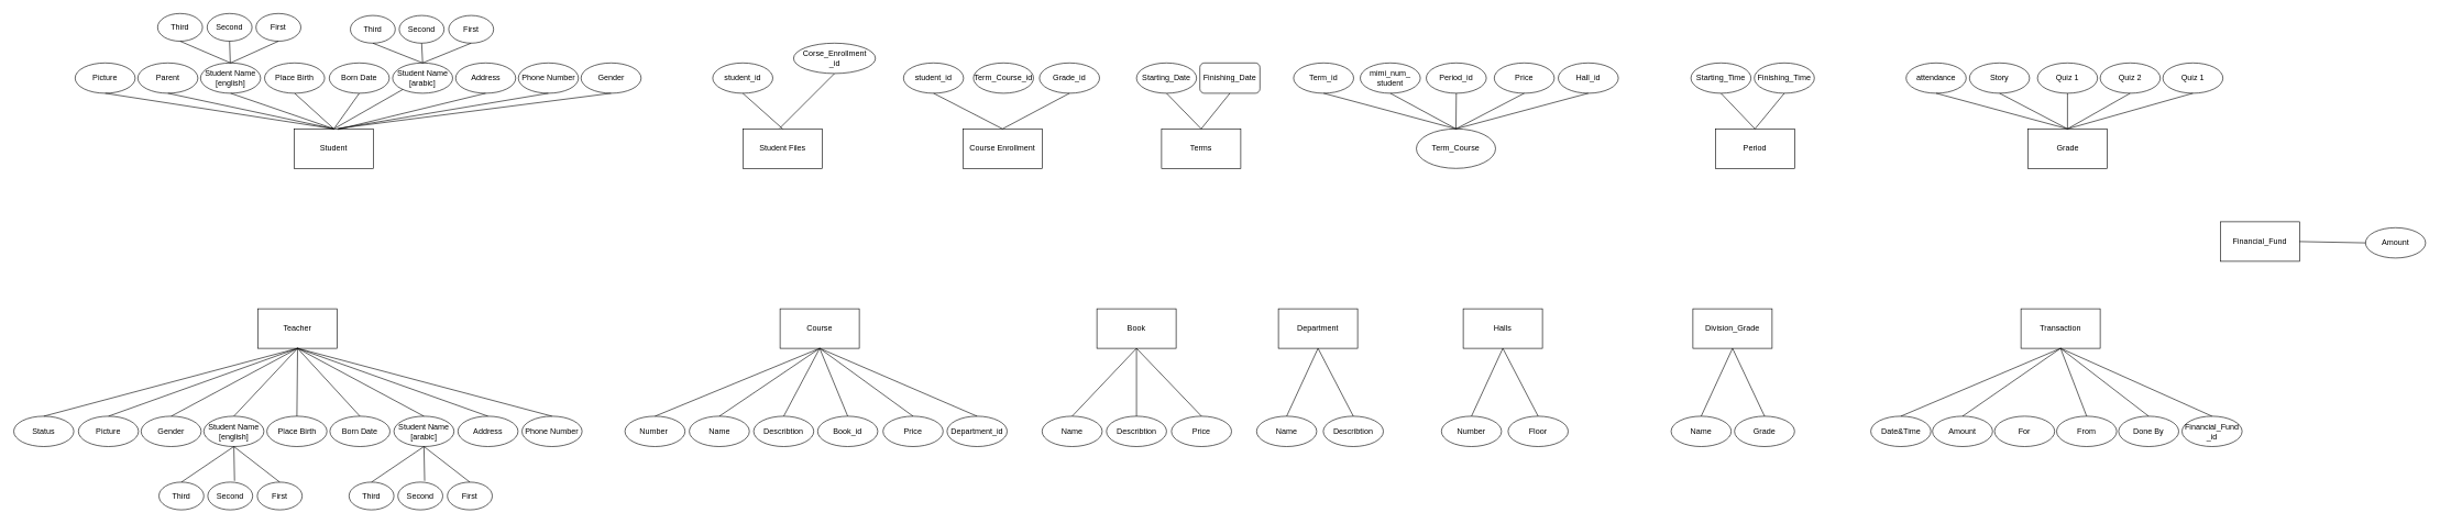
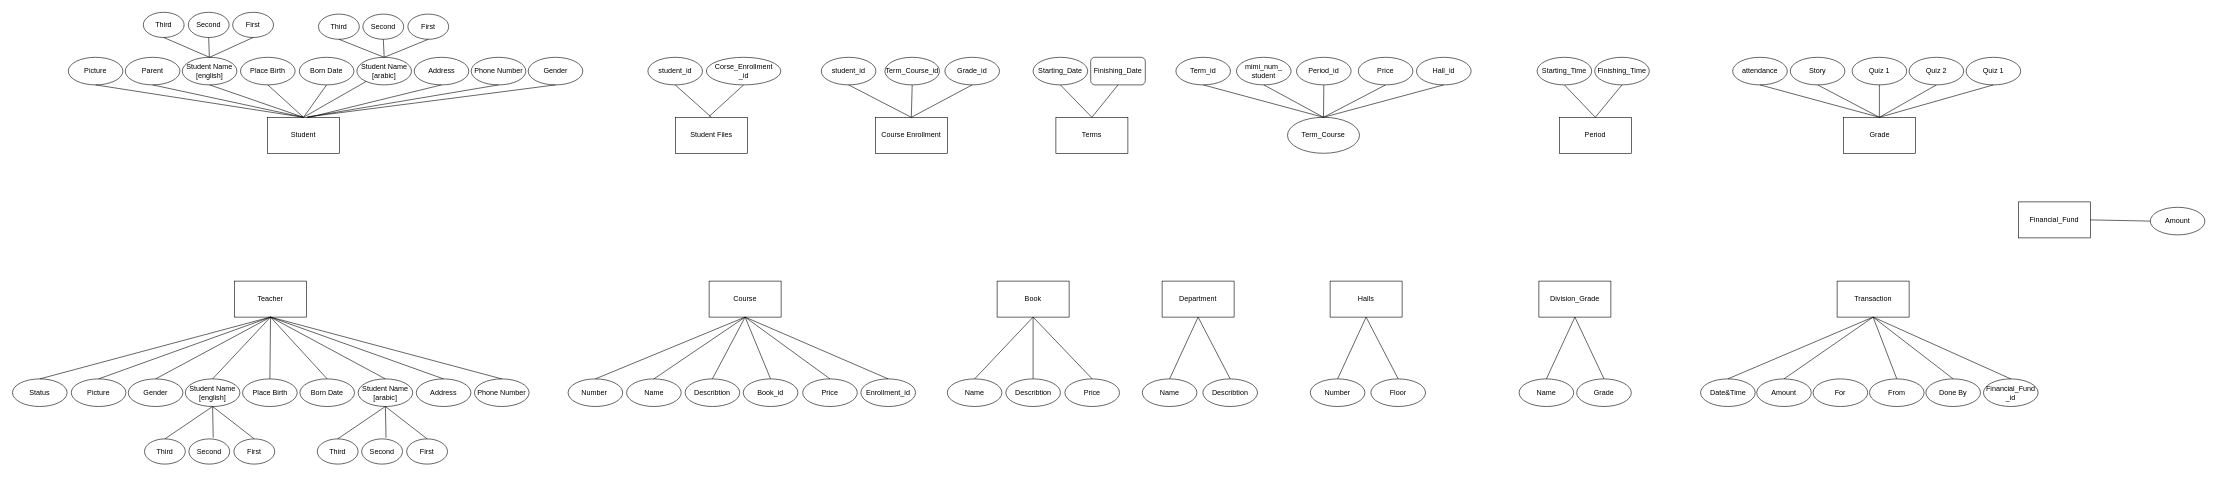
- <mxCell id="89" value="Corse_Enrollment&lt;div&gt;_id&lt;/div&gt;" style="ellipse;whiteSpace=wrap;html=1;" parent="1" vertex="1"><mxGeometry x="1201.5" y="65" width="124" height="46" as="geometry" /></mxCell>
+ <mxCell id="89" value="Corse_Enrollment&lt;div&gt;_id&lt;/div&gt;" style="ellipse;whiteSpace=wrap;html=1;" parent="1" vertex="1"><mxGeometry x="1176.5" y="95" width="124" height="46" as="geometry" /></mxCell>
+ <mxCell id="122" value="" style="endArrow=none;html=1;rounded=0;entryX=0.5;entryY=0;entryDx=0;entryDy=0;exitX=0.5;exitY=1;exitDx=0;exitDy=0;" edge="1" parent="1" source="106" target="92"><mxGeometry width="50" height="50" relative="1" as="geometry"><mxPoint x="1884" y="425" as="sourcePoint" /><mxPoint x="1934" y="375" as="targetPoint" /></mxGeometry></mxCell>
- <mxCell id="85" value="Department_id" style="ellipse;whiteSpace=wrap;html=1;" parent="1" vertex="1"><mxGeometry x="1434" y="631" width="91" height="46" as="geometry" /></mxCell>
+ <mxCell id="85" value="Enrollment_id" style="ellipse;whiteSpace=wrap;html=1;" parent="1" vertex="1"><mxGeometry x="1434" y="631" width="91" height="46" as="geometry" /></mxCell>
